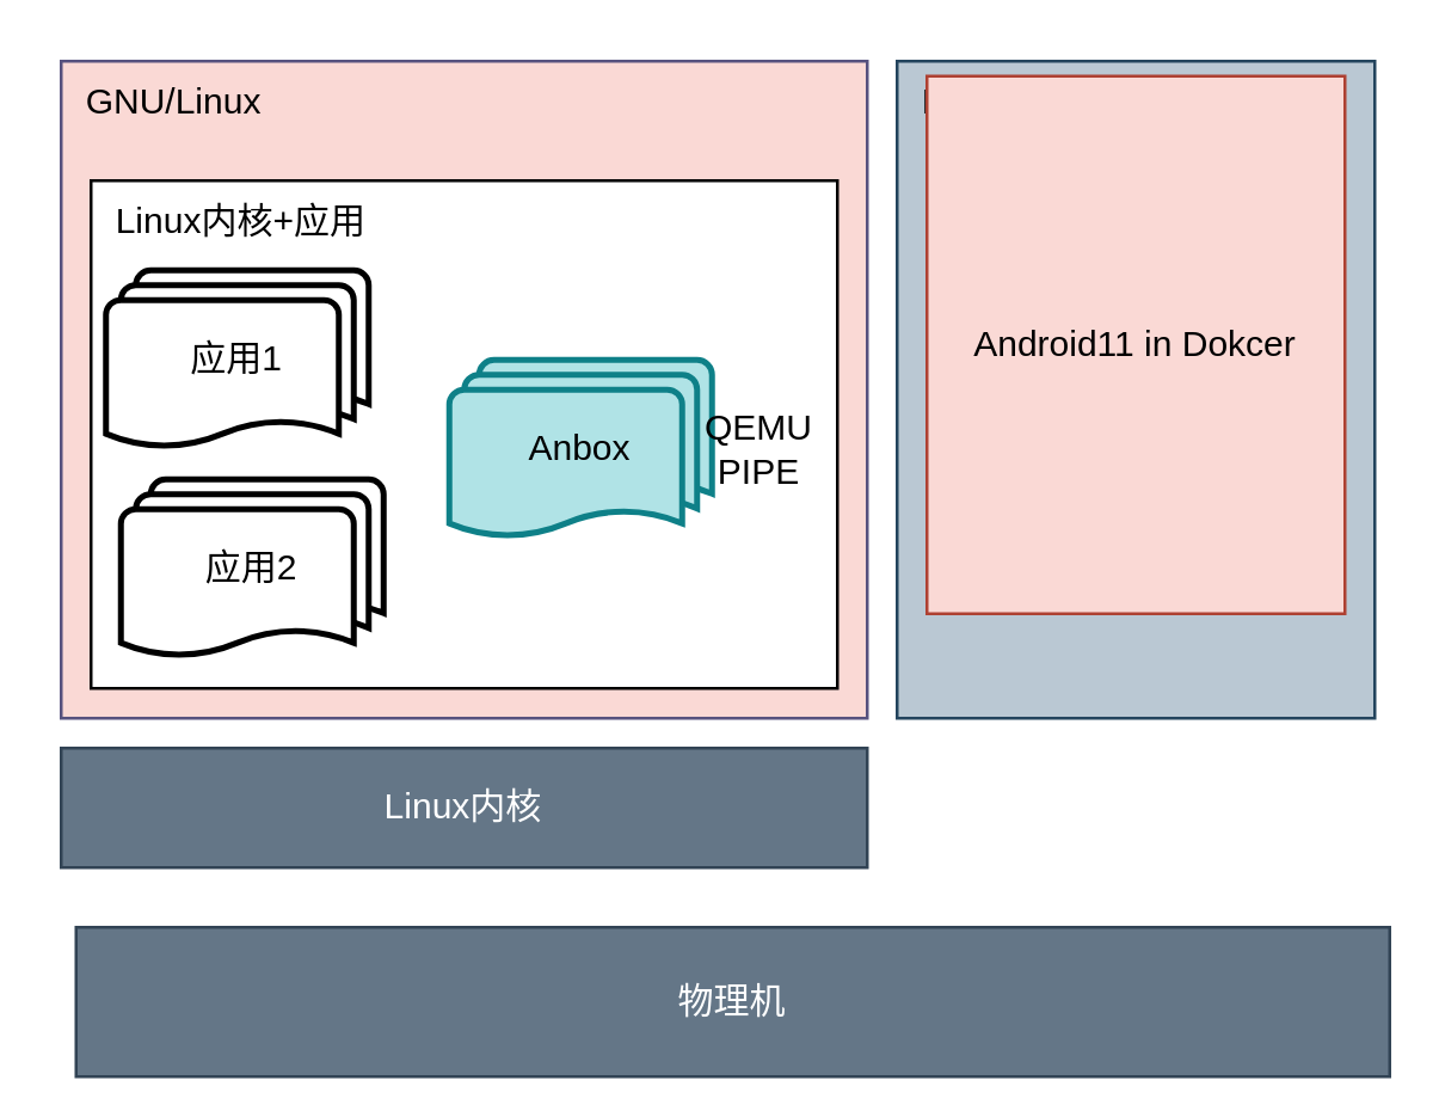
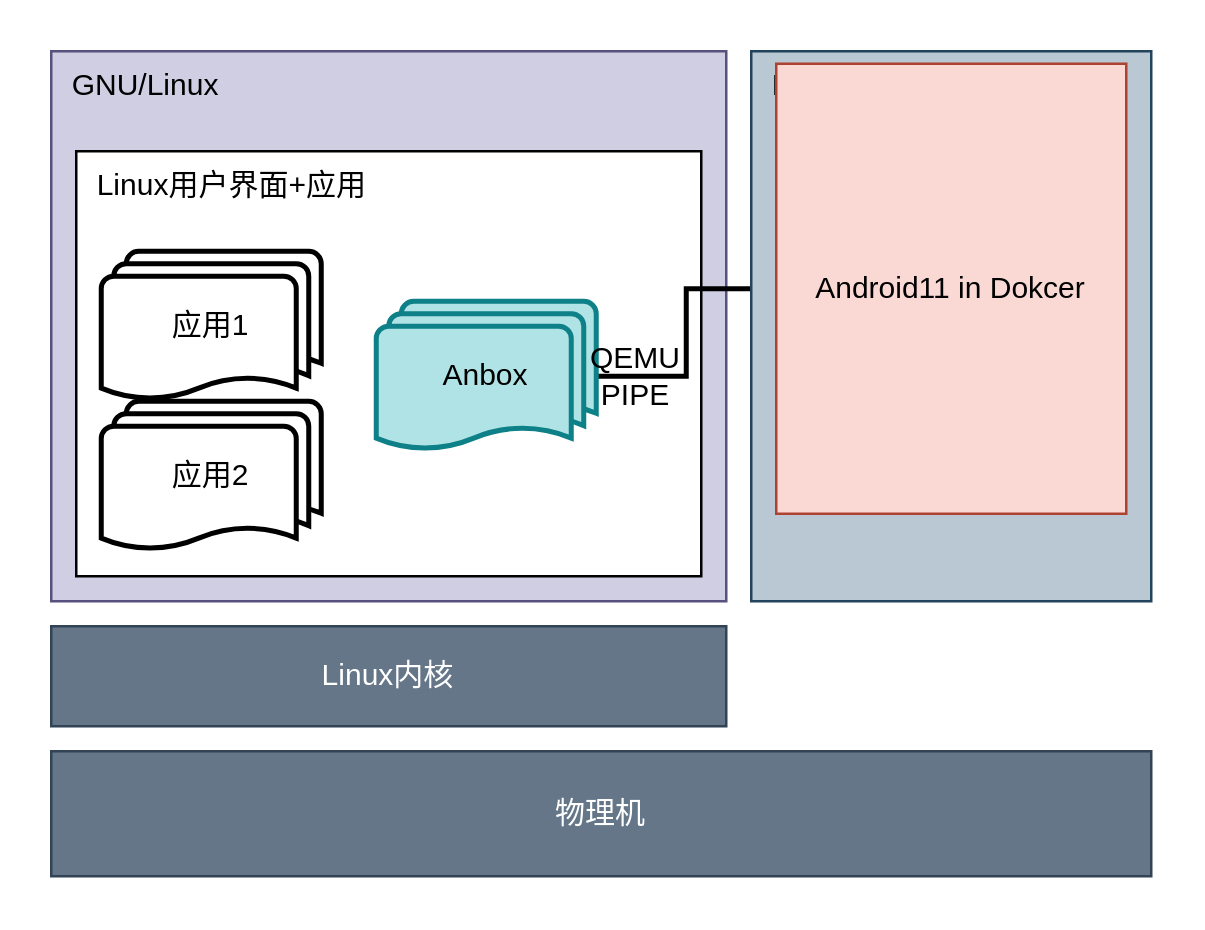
- <mxCell id="4" value="&amp;nbsp; GNU/Linux" style="rounded=0;whiteSpace=wrap;html=1;fillColor=#fad9d5;strokeColor=#56517e;align=left;verticalAlign=top;" parent="1" vertex="1"><mxGeometry x="20" y="20" width="270" height="220" as="geometry" /></mxCell>
+ <mxCell id="4" value="&amp;nbsp; GNU/Linux" style="rounded=0;whiteSpace=wrap;html=1;fillColor=#d0cee2;strokeColor=#56517e;align=left;verticalAlign=top;" parent="1" vertex="1"><mxGeometry x="20" y="20" width="270" height="220" as="geometry" /></mxCell>
- <mxCell id="5" value="&amp;nbsp; Linux内核+应用" style="rounded=0;whiteSpace=wrap;html=1;align=left;verticalAlign=top;" parent="1" vertex="1"><mxGeometry x="30" y="60" width="250" height="170" as="geometry" /></mxCell>
+ <mxCell id="5" value="&amp;nbsp; Linux用户界面+应用" style="rounded=0;whiteSpace=wrap;html=1;align=left;verticalAlign=top;" parent="1" vertex="1"><mxGeometry x="30" y="60" width="250" height="170" as="geometry" /></mxCell>
- <mxCell id="6" value="应用1" style="strokeWidth=2;html=1;shape=mxgraph.flowchart.multi-document;whiteSpace=wrap;" parent="1" vertex="1"><mxGeometry x="35" y="90" width="88" height="60" as="geometry" /></mxCell>
+ <mxCell id="6" value="应用1" style="strokeWidth=2;html=1;shape=mxgraph.flowchart.multi-document;whiteSpace=wrap;" parent="1" vertex="1"><mxGeometry x="40" y="100" width="88" height="60" as="geometry" /></mxCell>
+ <mxCell id="7" style="edgeStyle=orthogonalEdgeStyle;rounded=0;orthogonalLoop=1;jettySize=auto;html=1;startArrow=none;startFill=0;endArrow=none;endFill=0;strokeWidth=2;" parent="1" source="8" target="11" edge="1"><mxGeometry relative="1" as="geometry" /></mxCell>
- <mxCell id="3" value="物理机" style="rounded=0;whiteSpace=wrap;html=1;fillColor=#647687;fontColor=#ffffff;strokeColor=#314354;" parent="1" vertex="1"><mxGeometry x="25" y="310" width="440" height="50" as="geometry" /></mxCell>
+ <mxCell id="3" value="物理机" style="rounded=0;whiteSpace=wrap;html=1;fillColor=#647687;fontColor=#ffffff;strokeColor=#314354;" parent="1" vertex="1"><mxGeometry x="20" y="300" width="440" height="50" as="geometry" /></mxCell>
